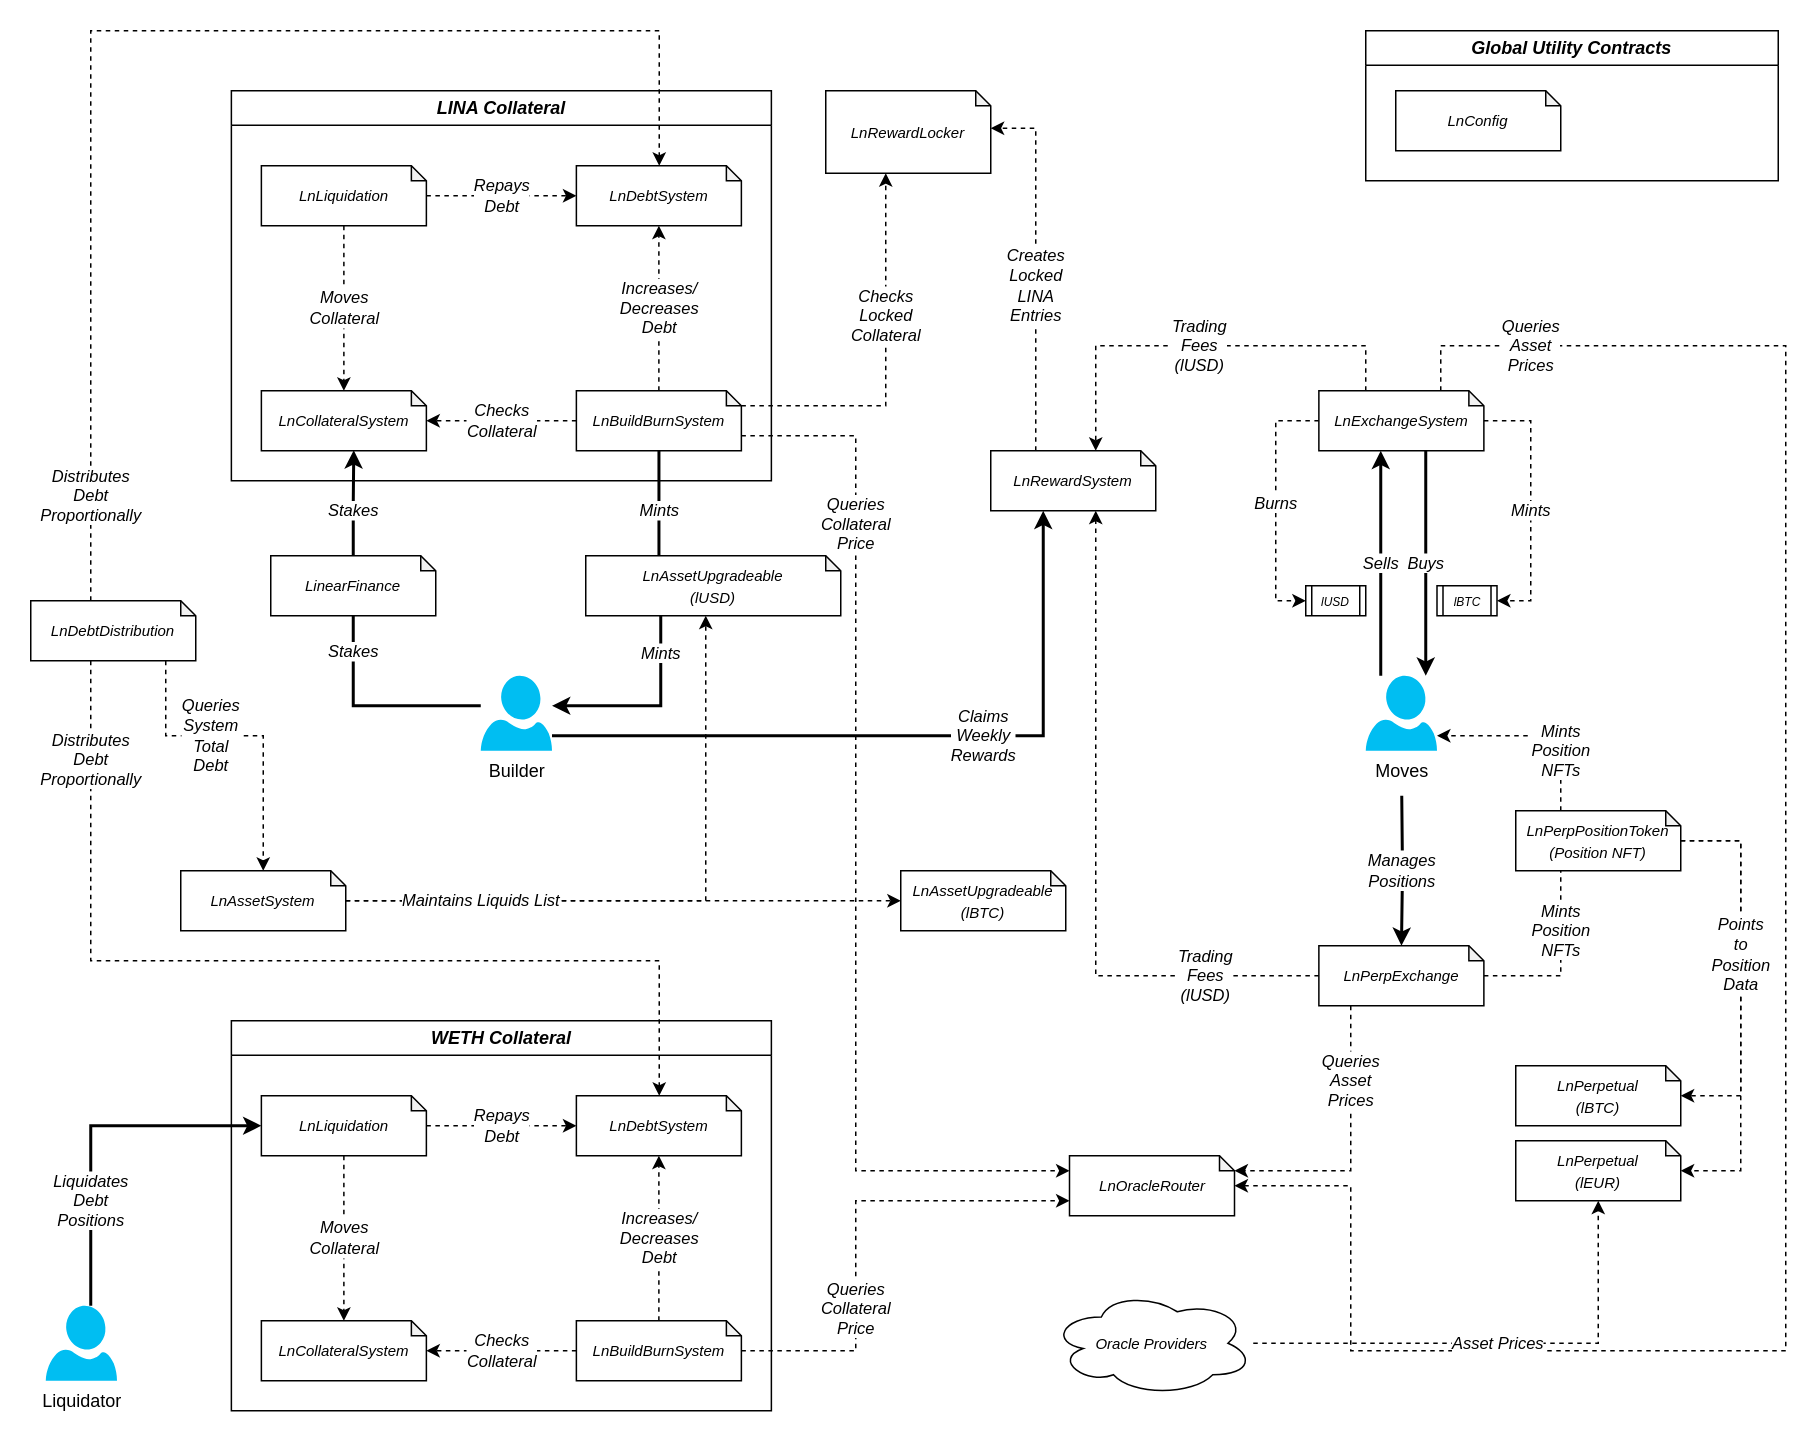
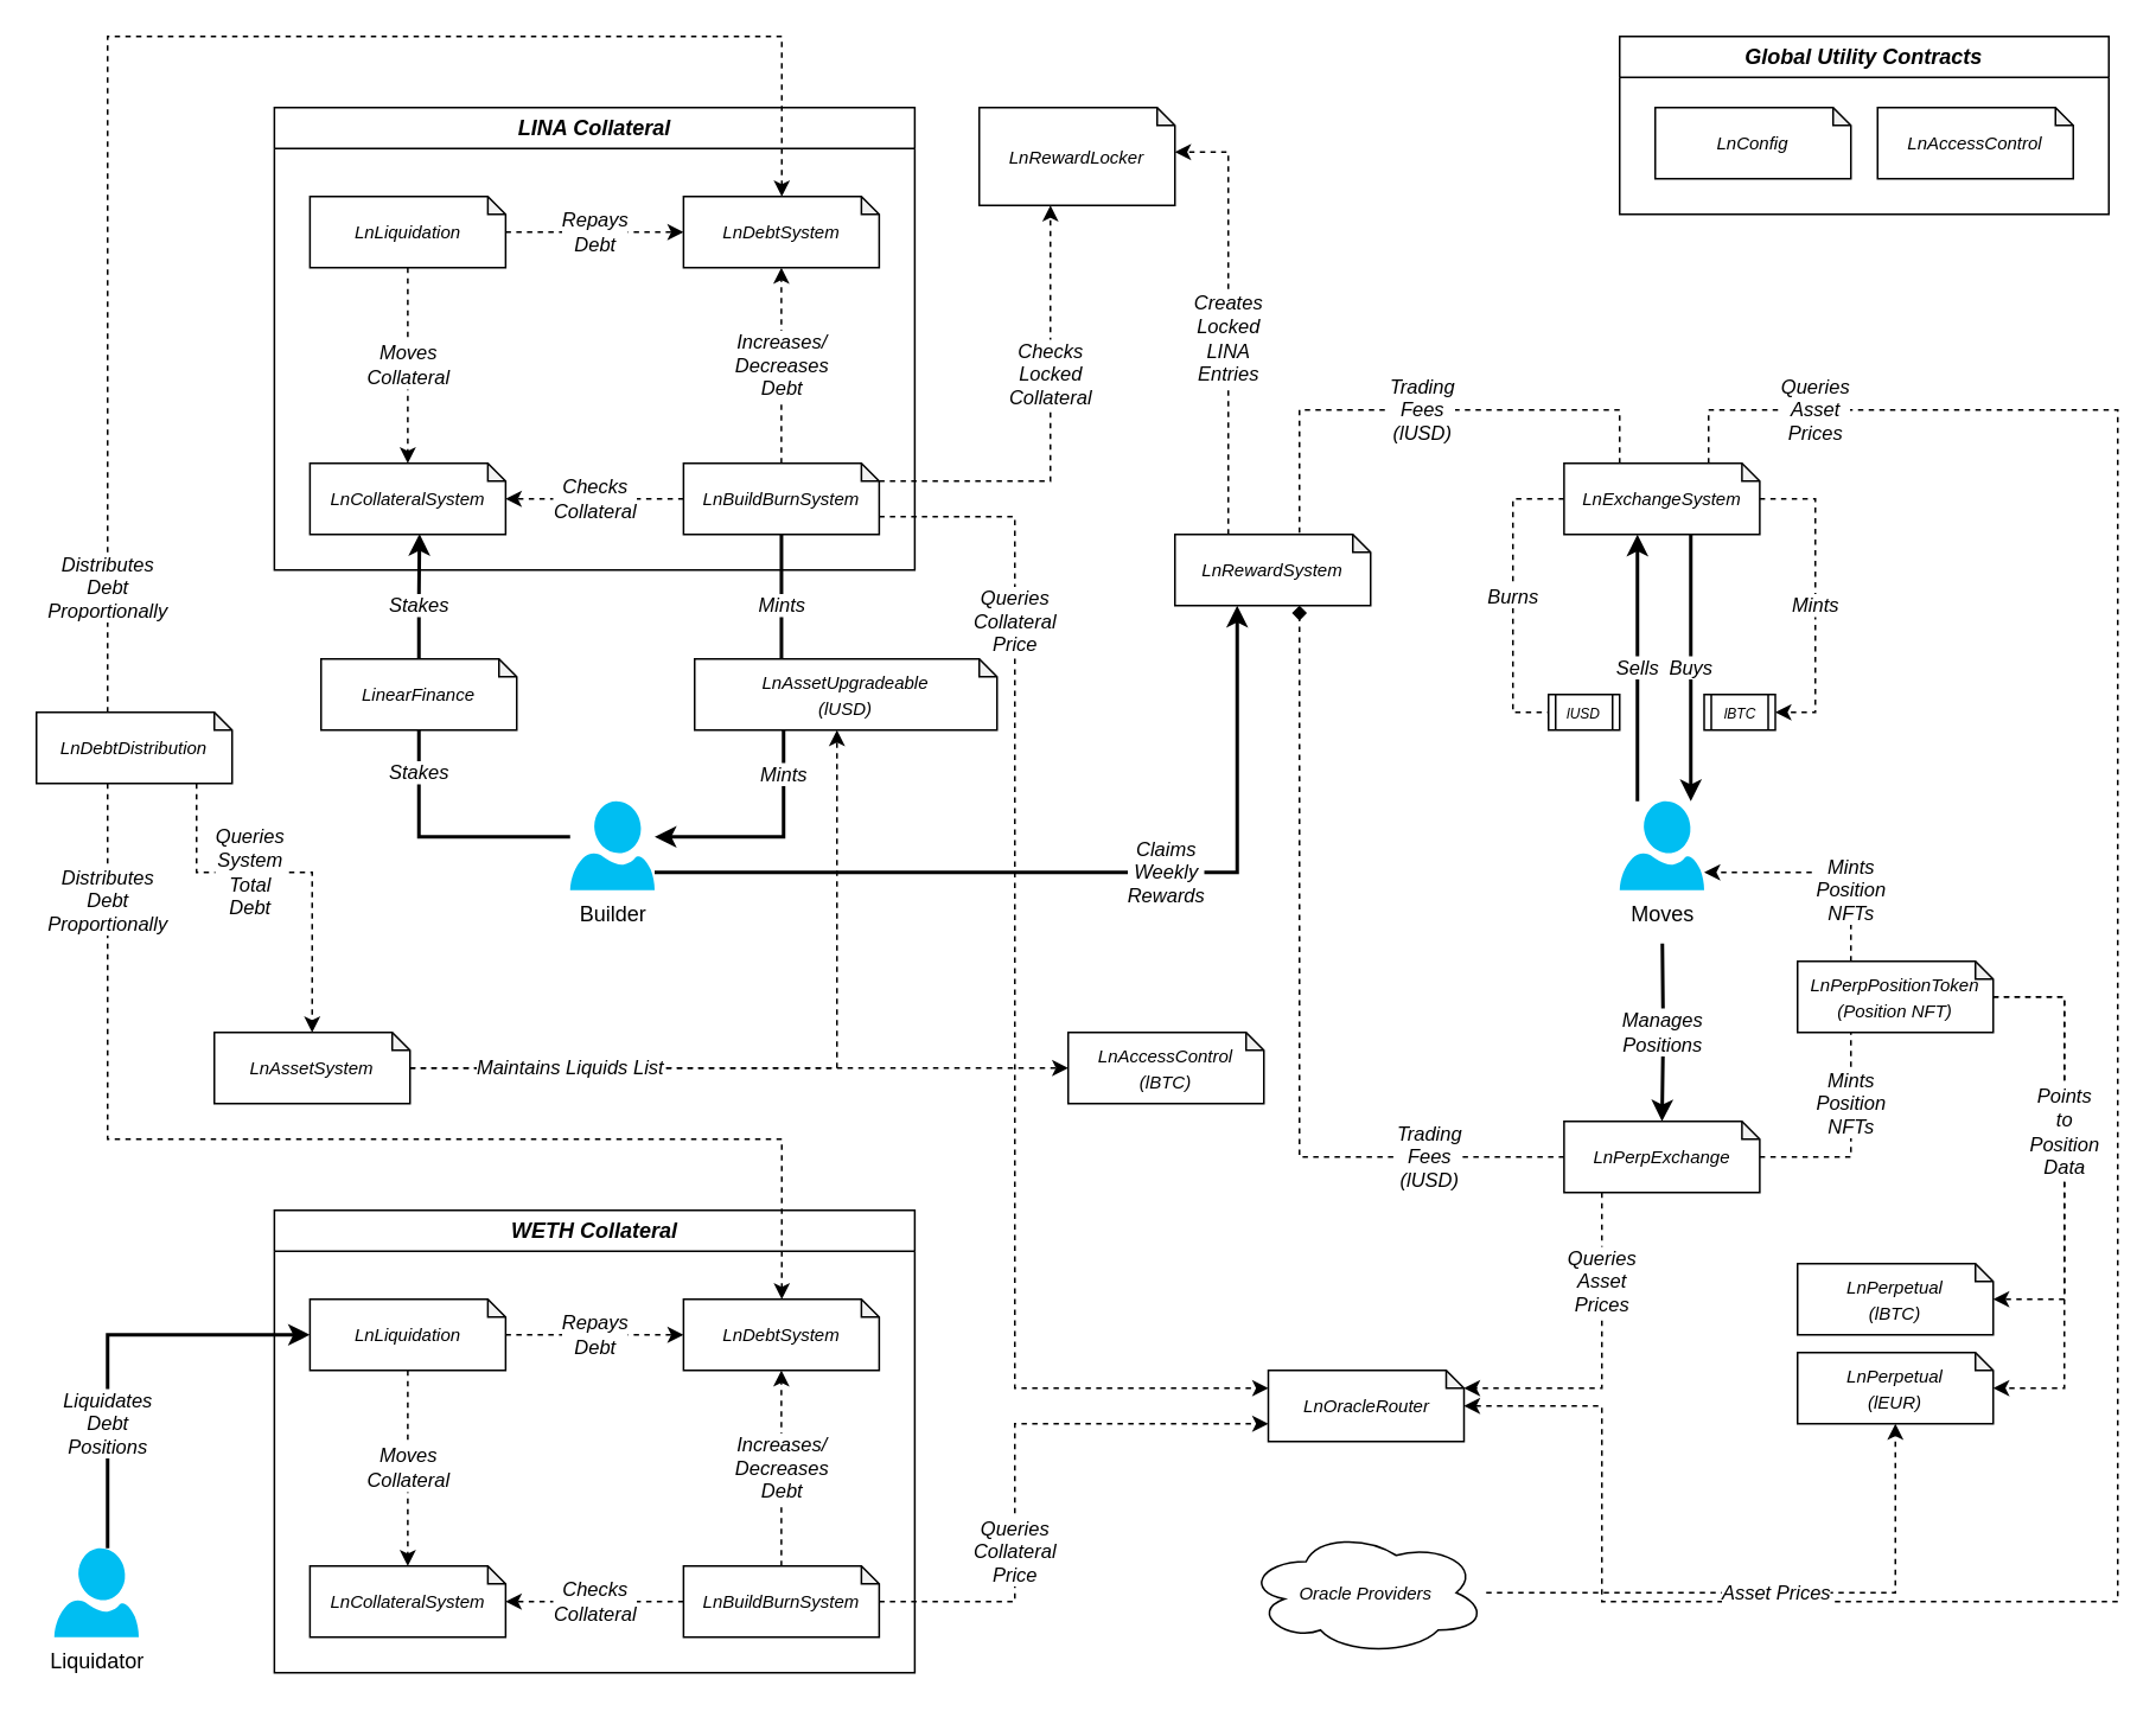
+ <mxCell id="59" value="&lt;font style=&quot;font-size: 10px;&quot;&gt;&lt;i&gt;&lt;font style=&quot;font-size: 10px;&quot;&gt;&lt;font style=&quot;font-size: 10px;&quot;&gt;&lt;font style=&quot;font-size: 10px;&quot;&gt;LnAccessControl&lt;/font&gt;&lt;/font&gt;&lt;/font&gt;&lt;/i&gt;&lt;/font&gt;" style="shape=note;whiteSpace=wrap;html=1;backgroundOutline=1;darkOpacity=0.05;size=10;" vertex="1" parent="58"><mxGeometry x="145" y="40" width="110" height="40" as="geometry" /></mxCell>
- <mxCell id="14" value="&lt;div&gt;&lt;i&gt;Trading&lt;/i&gt;&lt;/div&gt;&lt;div&gt;&lt;i&gt;Fees&lt;/i&gt;&lt;/div&gt;&lt;div&gt;&lt;i&gt;(lUSD)&lt;br&gt;&lt;/i&gt;&lt;/div&gt;" style="edgeStyle=orthogonalEdgeStyle;rounded=0;orthogonalLoop=1;jettySize=auto;html=1;dashed=1;" edge="1" parent="1" source="19" target="32"><mxGeometry x="0.006" relative="1" as="geometry"><Array as="points"><mxPoint x="910" y="230" /><mxPoint x="730" y="230" /></Array><mxPoint as="offset" /></mxGeometry></mxCell>
+ <mxCell id="14" value="&lt;div&gt;&lt;i&gt;Trading&lt;/i&gt;&lt;/div&gt;&lt;div&gt;&lt;i&gt;Fees&lt;/i&gt;&lt;/div&gt;&lt;div&gt;&lt;i&gt;(lUSD)&lt;br&gt;&lt;/i&gt;&lt;/div&gt;" style="edgeStyle=orthogonalEdgeStyle;rounded=0;orthogonalLoop=1;jettySize=auto;html=1;dashed=1;endArrow=none;" edge="1" parent="1" source="19" target="32"><mxGeometry x="0.006" relative="1" as="geometry"><Array as="points"><mxPoint x="910" y="230" /><mxPoint x="730" y="230" /></Array><mxPoint as="offset" /></mxGeometry></mxCell>
- <mxCell id="22" value="&lt;div&gt;&lt;i&gt;Trading&lt;/i&gt;&lt;/div&gt;&lt;div&gt;&lt;i&gt;Fees&lt;/i&gt;&lt;/div&gt;&lt;div&gt;&lt;i&gt;(lUSD)&lt;/i&gt;&lt;/div&gt;" style="edgeStyle=orthogonalEdgeStyle;rounded=0;orthogonalLoop=1;jettySize=auto;html=1;dashed=1;" edge="1" parent="1" source="25" target="32"><mxGeometry x="-0.67" relative="1" as="geometry"><Array as="points"><mxPoint x="730" y="650" /></Array><mxPoint as="offset" /></mxGeometry></mxCell>
+ <mxCell id="22" value="&lt;div&gt;&lt;i&gt;Trading&lt;/i&gt;&lt;/div&gt;&lt;div&gt;&lt;i&gt;Fees&lt;/i&gt;&lt;/div&gt;&lt;div&gt;&lt;i&gt;(lUSD)&lt;/i&gt;&lt;/div&gt;" style="edgeStyle=orthogonalEdgeStyle;rounded=0;orthogonalLoop=1;jettySize=auto;html=1;dashed=1;endArrow=diamond;" edge="1" parent="1" source="25" target="32"><mxGeometry x="-0.67" relative="1" as="geometry"><Array as="points"><mxPoint x="730" y="650" /></Array><mxPoint as="offset" /></mxGeometry></mxCell>
- <mxCell id="17" value="&lt;i&gt;Burns&lt;/i&gt;" style="edgeStyle=orthogonalEdgeStyle;rounded=0;orthogonalLoop=1;jettySize=auto;html=1;entryX=0;entryY=0.5;entryDx=0;entryDy=0;dashed=1;" edge="1" parent="1" source="19" target="69"><mxGeometry relative="1" as="geometry"><Array as="points"><mxPoint x="850" y="280" /><mxPoint x="850" y="400" /></Array></mxGeometry></mxCell>
+ <mxCell id="17" value="&lt;i&gt;Burns&lt;/i&gt;" style="edgeStyle=orthogonalEdgeStyle;rounded=0;orthogonalLoop=1;jettySize=auto;html=1;entryX=0;entryY=0.5;entryDx=0;entryDy=0;dashed=1;endArrow=none;" edge="1" parent="1" source="19" target="69"><mxGeometry relative="1" as="geometry"><Array as="points"><mxPoint x="850" y="280" /><mxPoint x="850" y="400" /></Array></mxGeometry></mxCell>
- <mxCell id="55" value="&lt;div&gt;&lt;font style=&quot;font-size: 10px;&quot;&gt;&lt;i&gt;&lt;font style=&quot;font-size: 10px;&quot;&gt;LnAssetUpgradeable&lt;/font&gt;&lt;/i&gt;&lt;/font&gt;&lt;/div&gt;&lt;div&gt;&lt;font style=&quot;font-size: 10px;&quot;&gt;&lt;i&gt;&lt;font style=&quot;font-size: 10px;&quot;&gt;(lBTC)&lt;/font&gt;&lt;/i&gt;&lt;/font&gt;&lt;/div&gt;" style="shape=note;whiteSpace=wrap;html=1;backgroundOutline=1;darkOpacity=0.05;size=10;" vertex="1" parent="1"><mxGeometry x="600" y="580" width="110" height="40" as="geometry" /></mxCell>
+ <mxCell id="55" value="&lt;div&gt;&lt;font style=&quot;font-size: 10px;&quot;&gt;&lt;i&gt;&lt;font style=&quot;font-size: 10px;&quot;&gt;LnAccessControl&lt;/font&gt;&lt;/i&gt;&lt;/font&gt;&lt;/div&gt;&lt;div&gt;&lt;font style=&quot;font-size: 10px;&quot;&gt;&lt;i&gt;&lt;font style=&quot;font-size: 10px;&quot;&gt;(lBTC)&lt;/font&gt;&lt;/i&gt;&lt;/font&gt;&lt;/div&gt;" style="shape=note;whiteSpace=wrap;html=1;backgroundOutline=1;darkOpacity=0.05;size=10;" vertex="1" parent="1"><mxGeometry x="600" y="580" width="110" height="40" as="geometry" /></mxCell>
